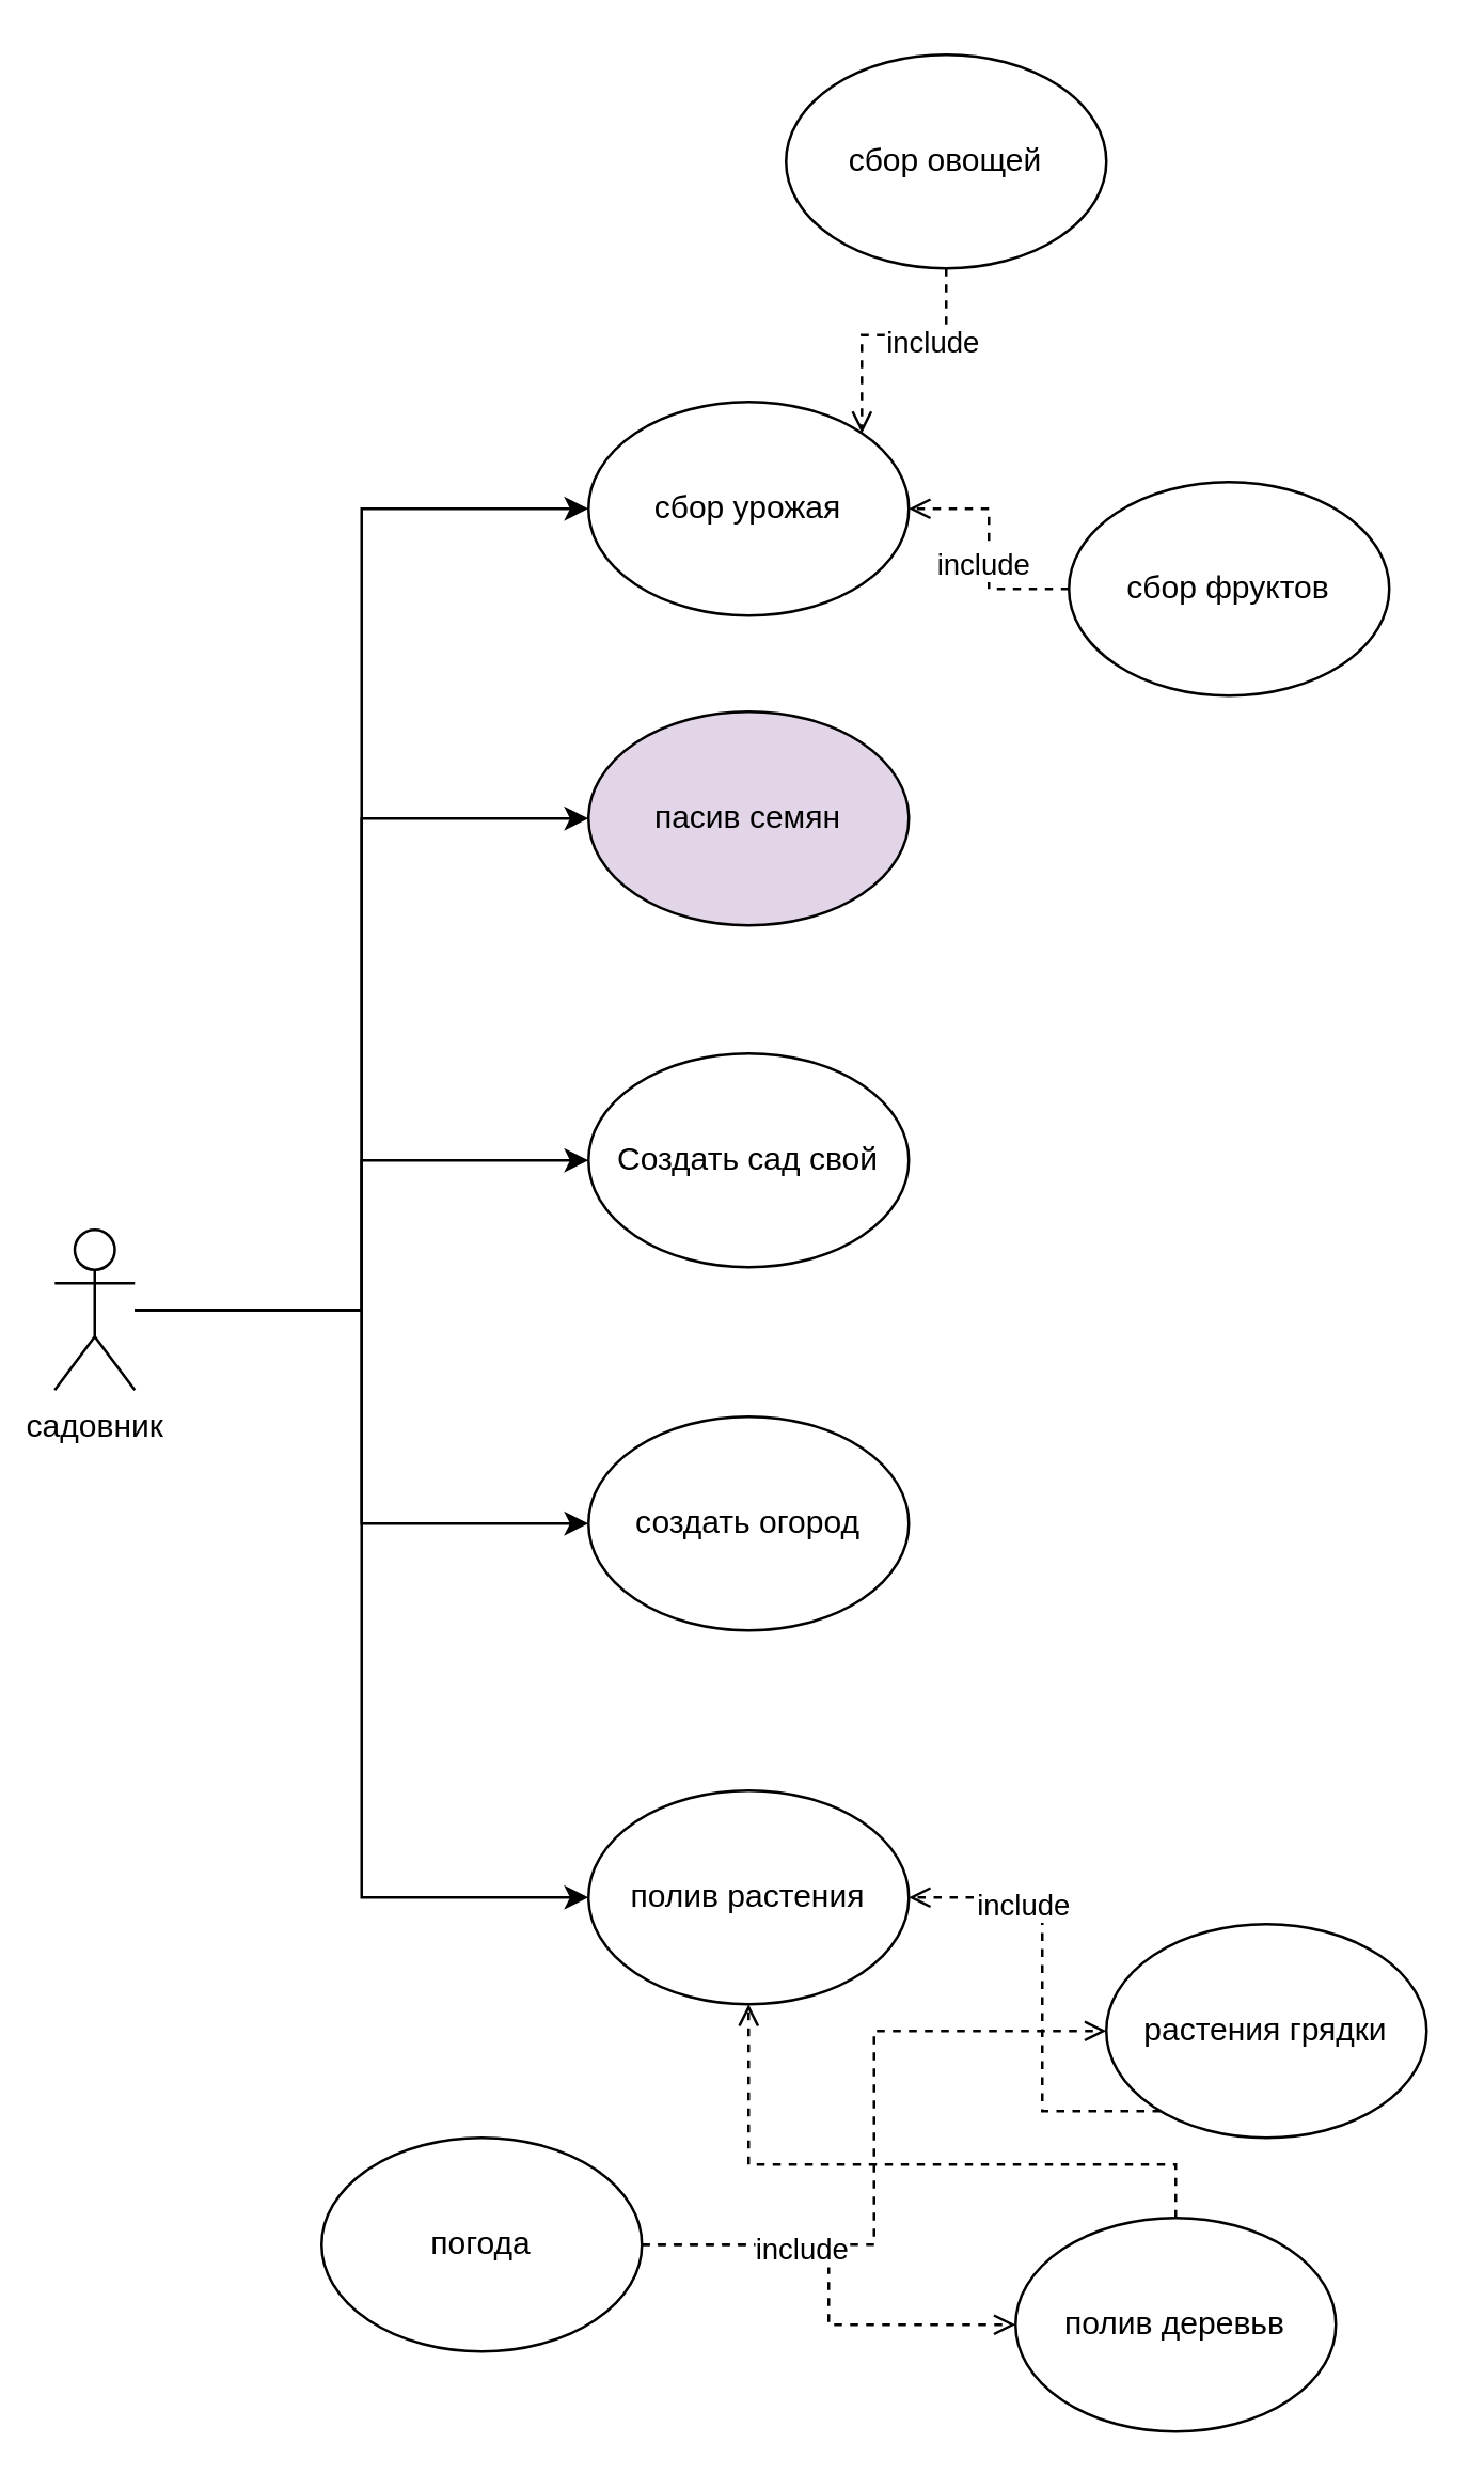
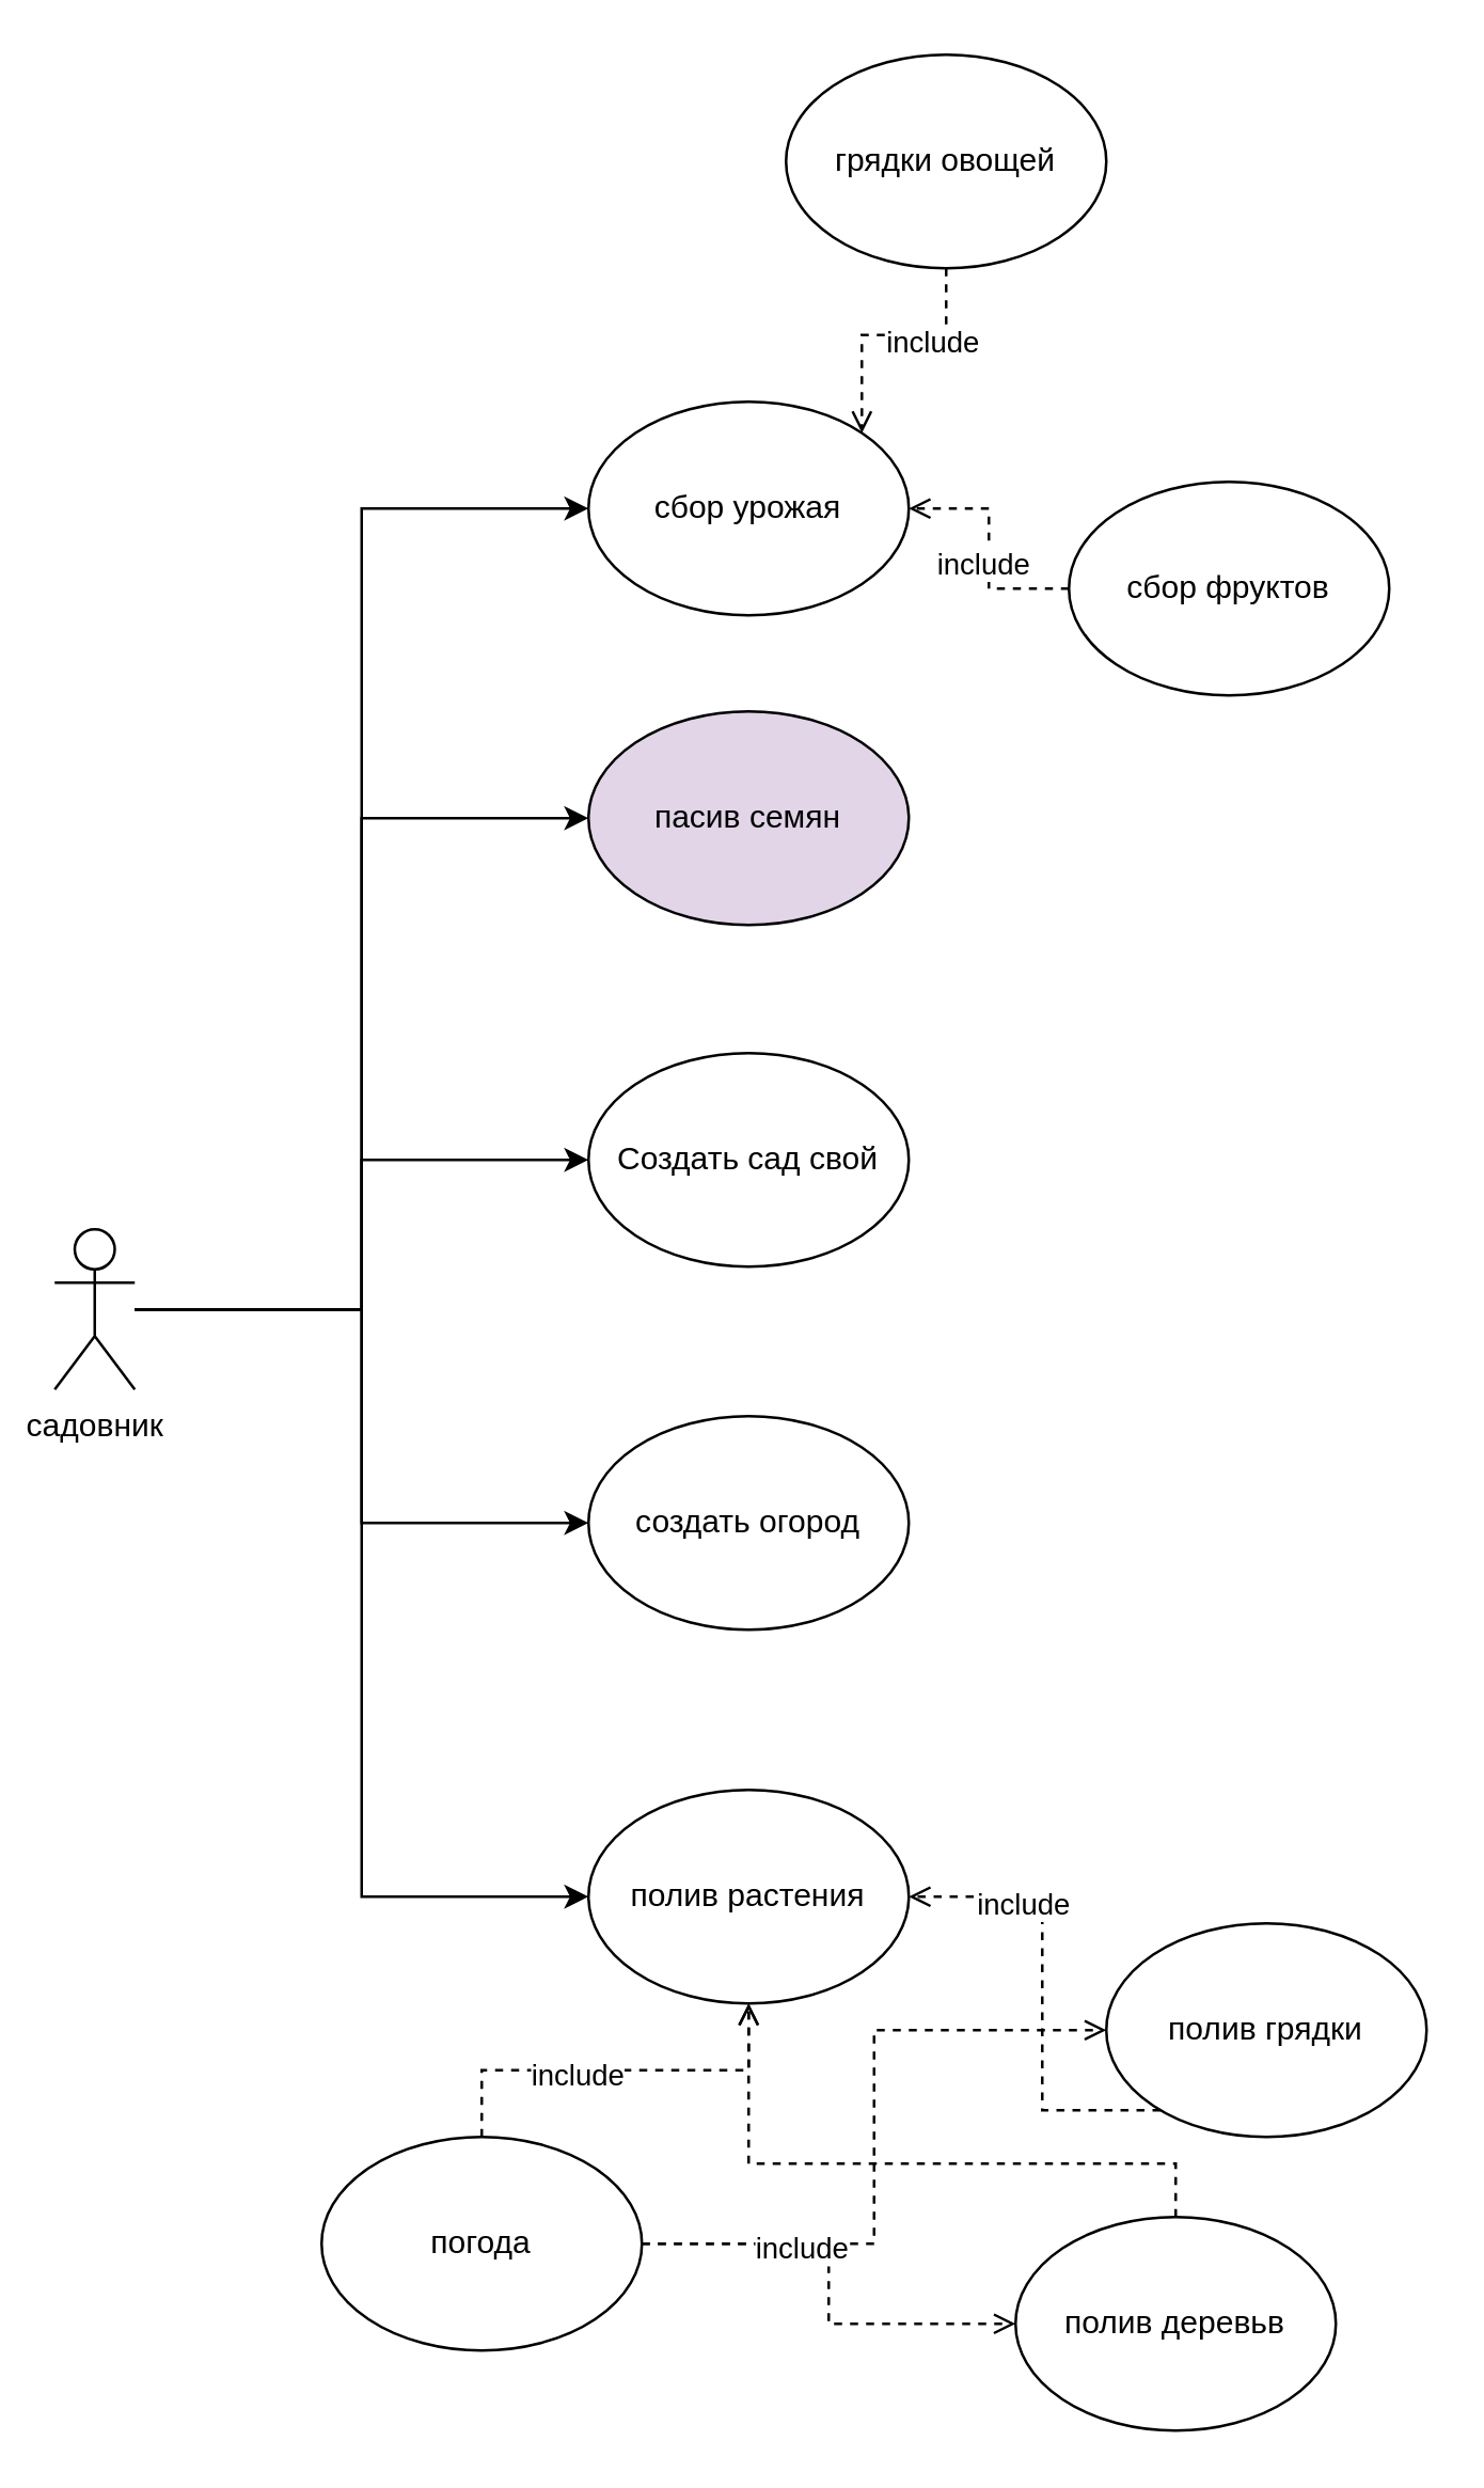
- <mxCell id="26" value="сбор овощей" style="ellipse;whiteSpace=wrap;html=1;" vertex="1" parent="1"><mxGeometry x="294" y="20" width="120" height="80" as="geometry" /></mxCell>
+ <mxCell id="26" value="грядки овощей" style="ellipse;whiteSpace=wrap;html=1;" vertex="1" parent="1"><mxGeometry x="294" y="20" width="120" height="80" as="geometry" /></mxCell>
- <mxCell id="23" value="растения грядки" style="ellipse;whiteSpace=wrap;html=1;" vertex="1" parent="1"><mxGeometry x="414" y="720" width="120" height="80" as="geometry" /></mxCell>
+ <mxCell id="23" value="полив грядки" style="ellipse;whiteSpace=wrap;html=1;" vertex="1" parent="1"><mxGeometry x="414" y="720" width="120" height="80" as="geometry" /></mxCell>
+ <mxCell id="13" style="edgeStyle=orthogonalEdgeStyle;rounded=0;orthogonalLoop=1;jettySize=auto;html=1;dashed=1;endArrow=open;endFill=0;" edge="1" parent="1" source="18" target="11"><mxGeometry relative="1" as="geometry" /></mxCell>
+ <mxCell id="14" value="include" style="edgeLabel;html=1;align=center;verticalAlign=middle;resizable=0;points=[];" vertex="1" connectable="0" parent="13"><mxGeometry x="-0.2" y="-1" relative="1" as="geometry"><mxPoint as="offset" /></mxGeometry></mxCell>
